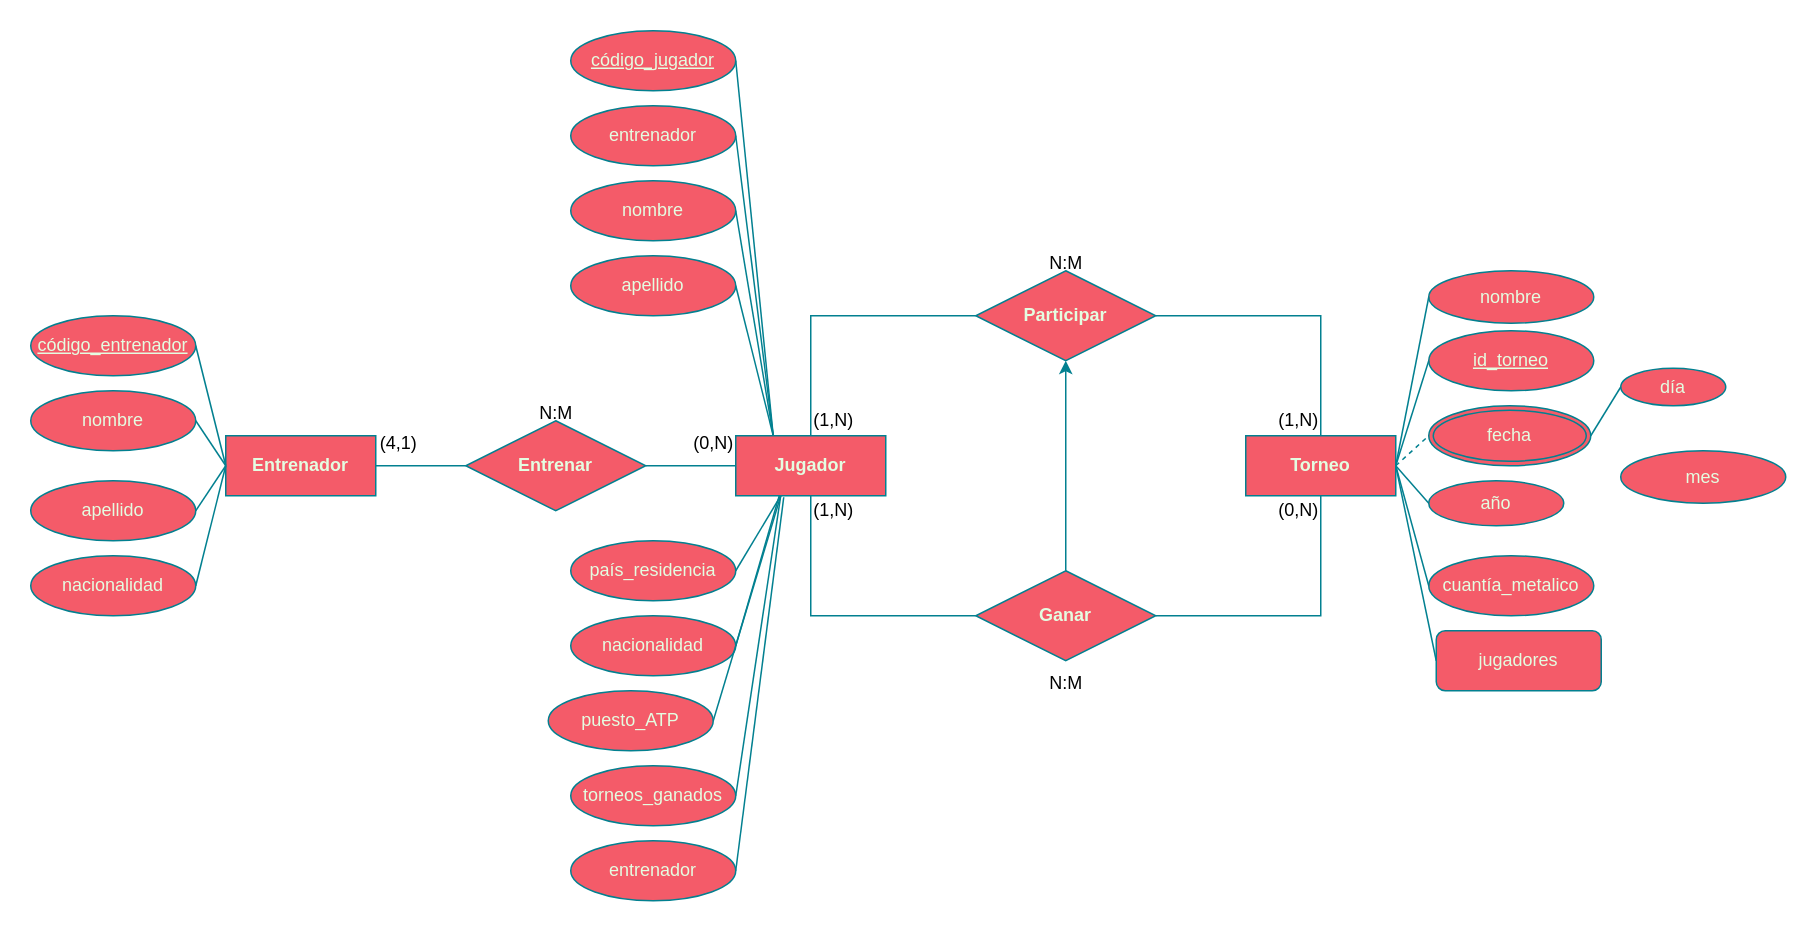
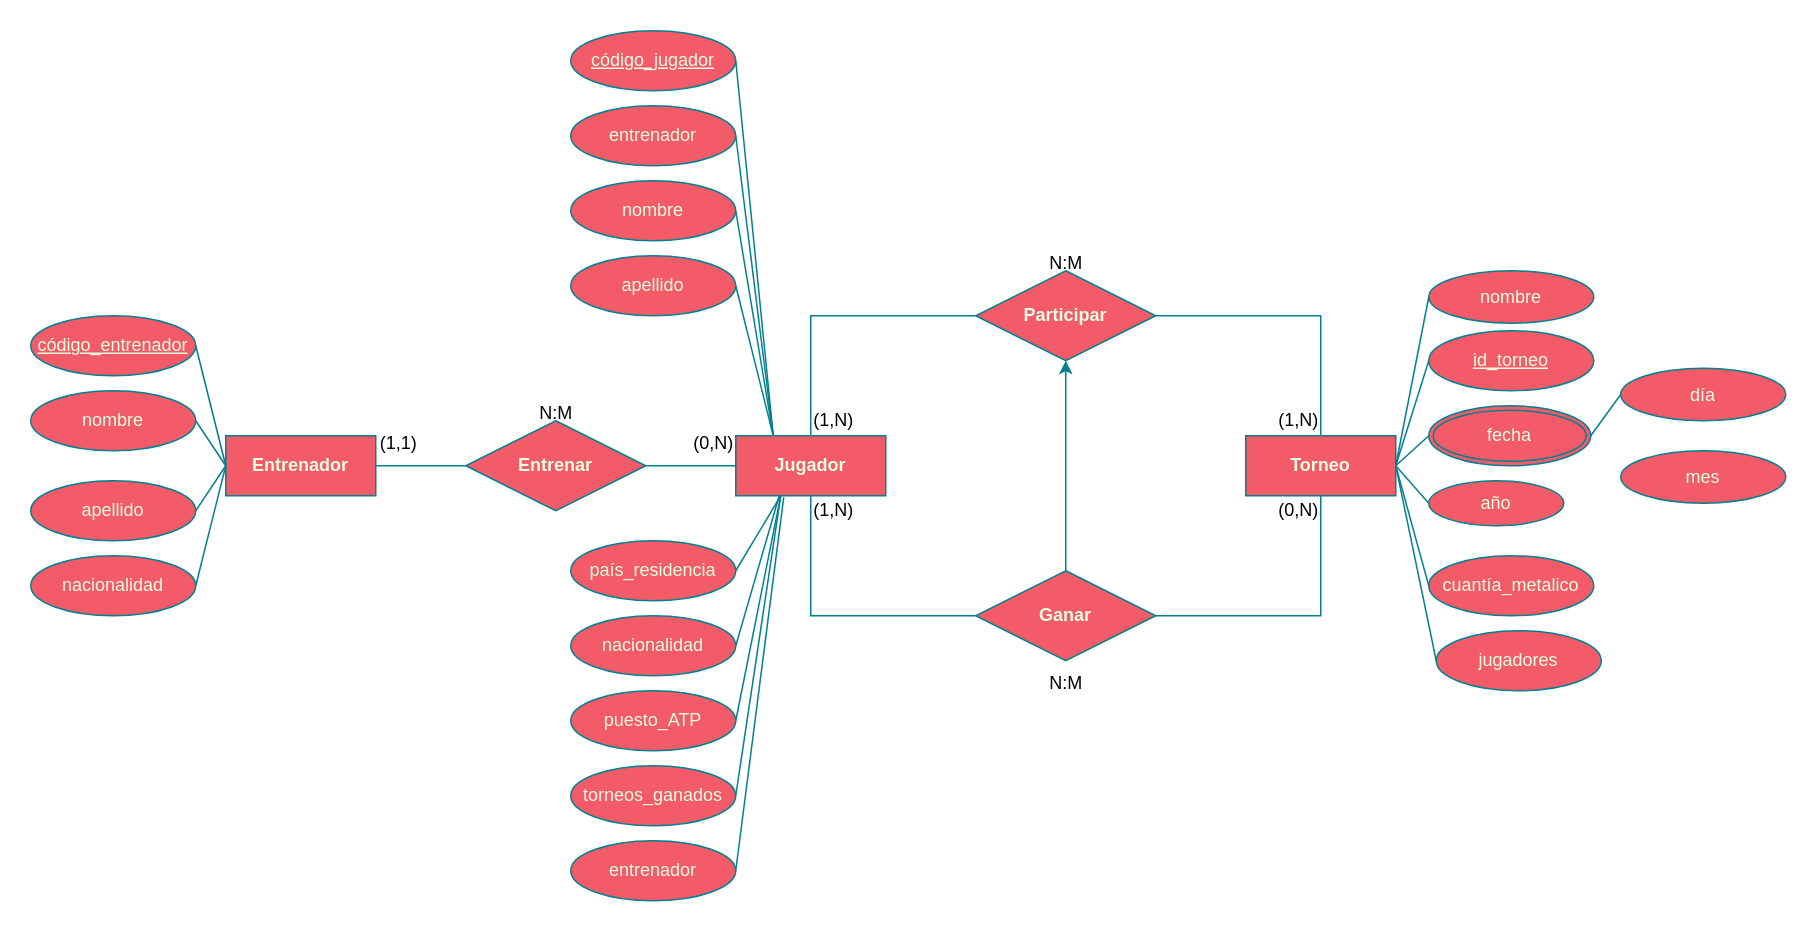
- <mxCell id="42" value="día" style="ellipse;whiteSpace=wrap;html=1;align=center;strokeColor=#028090;fontColor=#E4FDE1;fillColor=#F45B69;" vertex="1" parent="1"><mxGeometry x="1080" y="245" width="70" height="25" as="geometry" /></mxCell>
+ <mxCell id="42" value="día" style="ellipse;whiteSpace=wrap;html=1;align=center;strokeColor=#028090;fontColor=#E4FDE1;fillColor=#F45B69;" vertex="1" parent="1"><mxGeometry x="1080" y="245" width="110" height="35" as="geometry" /></mxCell>
- <mxCell id="50" value="&lt;font color=&quot;#000000&quot;&gt;(4,1)&lt;/font&gt;" style="text;html=1;align=center;verticalAlign=middle;resizable=0;points=[];autosize=1;strokeColor=none;fillColor=none;fontColor=#E4FDE1;" vertex="1" parent="1"><mxGeometry x="240" y="280" width="50" height="30" as="geometry" /></mxCell>
+ <mxCell id="50" value="&lt;font color=&quot;#000000&quot;&gt;(1,1)&lt;/font&gt;" style="text;html=1;align=center;verticalAlign=middle;resizable=0;points=[];autosize=1;strokeColor=none;fillColor=none;fontColor=#E4FDE1;" vertex="1" parent="1"><mxGeometry x="240" y="280" width="50" height="30" as="geometry" /></mxCell>
- <mxCell id="45" value="" style="endArrow=none;html=1;rounded=0;strokeColor=#028090;fontColor=#E4FDE1;fillColor=#F45B69;entryX=0;entryY=0.5;entryDx=0;entryDy=0;exitX=1;exitY=0.5;exitDx=0;exitDy=0;dashed=1;" edge="1" parent="1" source="2" target="41"><mxGeometry relative="1" as="geometry"><mxPoint x="950" y="130" as="sourcePoint" /><mxPoint x="1110" y="130" as="targetPoint" /></mxGeometry></mxCell>
+ <mxCell id="45" value="" style="endArrow=none;html=1;rounded=0;strokeColor=#028090;fontColor=#E4FDE1;fillColor=#F45B69;entryX=0;entryY=0.5;entryDx=0;entryDy=0;exitX=1;exitY=0.5;exitDx=0;exitDy=0;" edge="1" parent="1" source="2" target="41"><mxGeometry relative="1" as="geometry"><mxPoint x="950" y="130" as="sourcePoint" /><mxPoint x="1110" y="130" as="targetPoint" /></mxGeometry></mxCell>
- <mxCell id="64" value="jugadores" style="whiteSpace=wrap;html=1;align=center;strokeColor=#028090;fontColor=#E4FDE1;fillColor=#F45B69;rounded=1;" vertex="1" parent="1"><mxGeometry x="957" y="420" width="110" height="40" as="geometry" /></mxCell>
+ <mxCell id="64" value="jugadores" style="ellipse;whiteSpace=wrap;html=1;align=center;strokeColor=#028090;fontColor=#E4FDE1;fillColor=#F45B69;" vertex="1" parent="1"><mxGeometry x="957" y="420" width="110" height="40" as="geometry" /></mxCell>
- <mxCell id="27" value="puesto_ATP" style="ellipse;whiteSpace=wrap;html=1;align=center;strokeColor=#028090;fontColor=#E4FDE1;fillColor=#F45B69;" vertex="1" parent="1"><mxGeometry x="365" y="460" width="110" height="40" as="geometry" /></mxCell>
+ <mxCell id="27" value="puesto_ATP" style="ellipse;whiteSpace=wrap;html=1;align=center;strokeColor=#028090;fontColor=#E4FDE1;fillColor=#F45B69;" vertex="1" parent="1"><mxGeometry x="380" y="460" width="110" height="40" as="geometry" /></mxCell>
